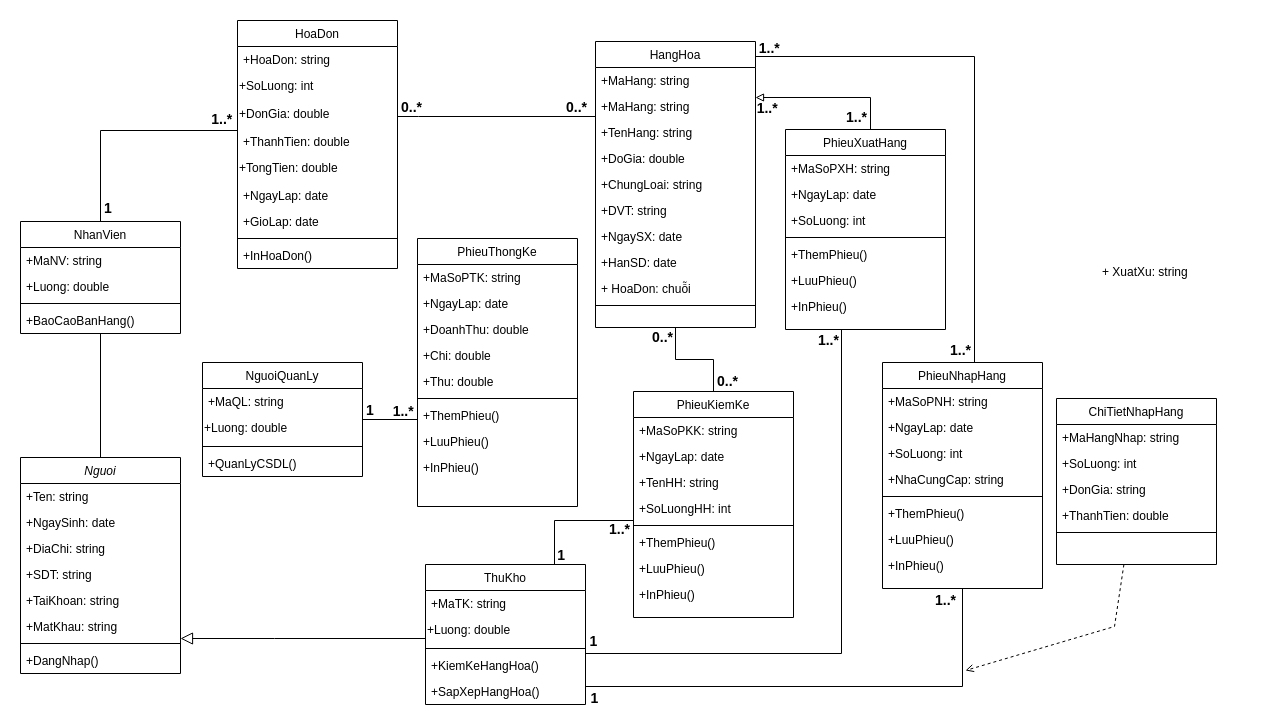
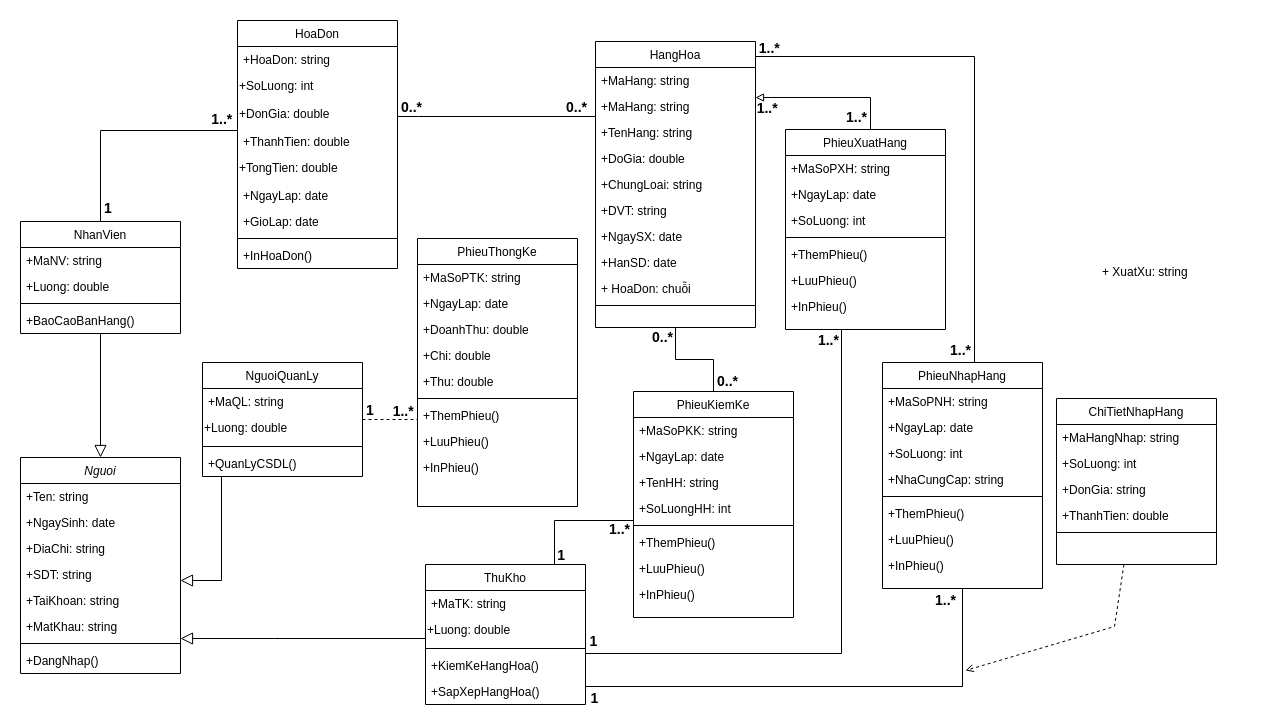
- <mxCell id="39" value="" style="endArrow=none;shadow=0;strokeWidth=1;rounded=0;endFill=0;edgeStyle=elbowEdgeStyle;elbow=vertical;" parent="1" source="17" target="52" edge="1"><mxGeometry x="0.5" y="41" relative="1" as="geometry"><mxPoint x="-109" y="396" as="sourcePoint" /><mxPoint x="57" y="396" as="targetPoint" /><mxPoint x="-40" y="32" as="offset" /></mxGeometry></mxCell>
+ <mxCell id="39" value="" style="endArrow=none;shadow=0;strokeWidth=1;rounded=0;endFill=0;edgeStyle=elbowEdgeStyle;elbow=vertical;dashed=1;" parent="1" source="17" target="52" edge="1"><mxGeometry x="0.5" y="41" relative="1" as="geometry"><mxPoint x="-109" y="396" as="sourcePoint" /><mxPoint x="57" y="396" as="targetPoint" /><mxPoint x="-40" y="32" as="offset" /></mxGeometry></mxCell>
- <mxCell id="2" value="" style="endArrow=none;endSize=10;endFill=0;shadow=0;strokeWidth=1;rounded=0;elbow=vertical;edgeStyle=orthogonalEdgeStyle;" parent="1" source="12" target="3" edge="1"><mxGeometry width="160" relative="1" as="geometry"><mxPoint x="271" y="399" as="sourcePoint" /><mxPoint x="271" y="399" as="targetPoint" /></mxGeometry></mxCell>
+ <mxCell id="2" value="" style="endArrow=block;endSize=10;endFill=0;shadow=0;strokeWidth=1;rounded=0;elbow=vertical;edgeStyle=orthogonalEdgeStyle;" parent="1" source="12" target="3" edge="1"><mxGeometry width="160" relative="1" as="geometry"><mxPoint x="271" y="399" as="sourcePoint" /><mxPoint x="271" y="399" as="targetPoint" /></mxGeometry></mxCell>
+ <mxCell id="71" value="" style="endArrow=block;endSize=10;endFill=0;shadow=0;strokeWidth=1;rounded=0;edgeStyle=orthogonalEdgeStyle;elbow=vertical;" parent="1" source="17" target="3" edge="1"><mxGeometry width="160" relative="1" as="geometry"><mxPoint x="201" y="554" as="sourcePoint" /><mxPoint x="333" y="408" as="targetPoint" /><Array as="points"><mxPoint x="221" y="580" /></Array></mxGeometry></mxCell>
